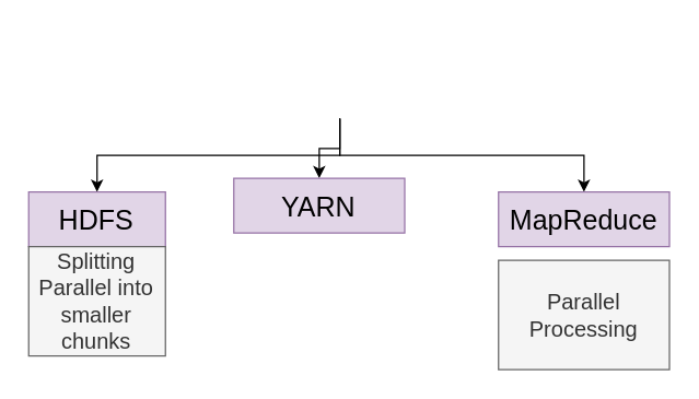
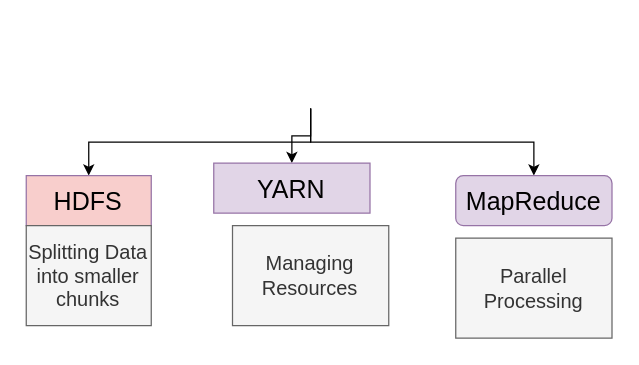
- <mxCell id="6" value="&lt;font style=&quot;font-size: 20px;&quot;&gt;HDFS&lt;/font&gt;" style="rounded=0;whiteSpace=wrap;html=1;fillColor=#e1d5e7;strokeColor=#9673a6;" parent="1" vertex="1"><mxGeometry x="20.4" y="140" width="100" height="40" as="geometry" /></mxCell>
+ <mxCell id="6" value="&lt;font style=&quot;font-size: 20px;&quot;&gt;HDFS&lt;/font&gt;" style="rounded=0;whiteSpace=wrap;html=1;fillColor=#f8cecc;strokeColor=#9673a6;" parent="1" vertex="1"><mxGeometry x="20.4" y="140" width="100" height="40" as="geometry" /></mxCell>
- <mxCell id="7" value="&lt;font style=&quot;font-size: 20px;&quot;&gt;MapReduce&lt;/font&gt;" style="rounded=0;whiteSpace=wrap;html=1;fillColor=#e1d5e7;strokeColor=#9673a6;" parent="1" vertex="1"><mxGeometry x="364" y="140" width="125" height="40" as="geometry" /></mxCell>
+ <mxCell id="7" value="&lt;font style=&quot;font-size: 20px;&quot;&gt;MapReduce&lt;/font&gt;" style="whiteSpace=wrap;html=1;fillColor=#e1d5e7;strokeColor=#9673a6;rounded=1;" parent="1" vertex="1"><mxGeometry x="364" y="140" width="125" height="40" as="geometry" /></mxCell>
- <mxCell id="9" value="&lt;font style=&quot;font-size: 16px;&quot;&gt;Splitting Parallel into smaller chunks&lt;/font&gt;" style="text;html=1;strokeColor=#666666;fillColor=#f5f5f5;align=center;verticalAlign=middle;whiteSpace=wrap;rounded=0;fontColor=#333333;" parent="1" vertex="1"><mxGeometry x="20.4" y="180" width="100" height="80" as="geometry" /></mxCell>
+ <mxCell id="9" value="&lt;font style=&quot;font-size: 16px;&quot;&gt;Splitting Data into smaller chunks&lt;/font&gt;" style="text;html=1;strokeColor=#666666;fillColor=#f5f5f5;align=center;verticalAlign=middle;whiteSpace=wrap;rounded=0;fontColor=#333333;" parent="1" vertex="1"><mxGeometry x="20.4" y="180" width="100" height="80" as="geometry" /></mxCell>
+ <mxCell id="10" value="&lt;span style=&quot;font-size: 16px;&quot;&gt;Managing Resources&lt;/span&gt;" style="text;html=1;strokeColor=#666666;fillColor=#f5f5f5;align=center;verticalAlign=middle;whiteSpace=wrap;rounded=0;fontColor=#333333;" parent="1" vertex="1"><mxGeometry x="185.4" y="180" width="125" height="80" as="geometry" /></mxCell>
